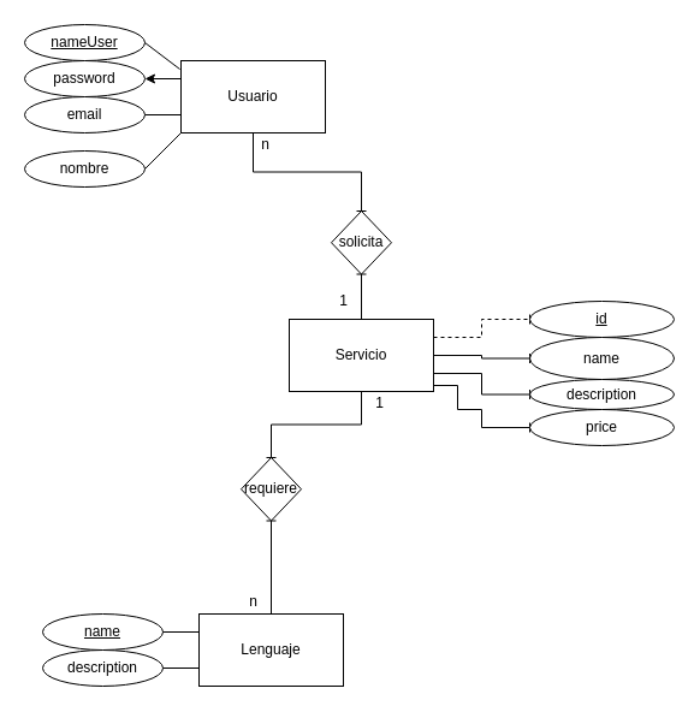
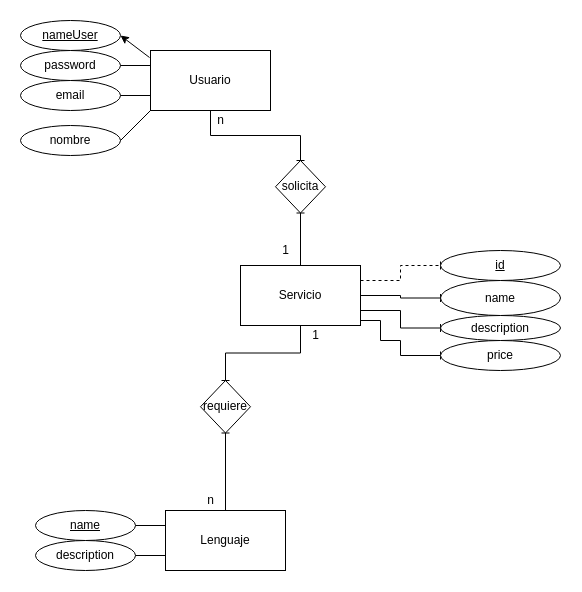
- <mxCell id="8" value="" style="endArrow=none;html=1;rounded=0;exitX=-0.008;exitY=0.117;exitDx=0;exitDy=0;exitPerimeter=0;entryX=1;entryY=0.5;entryDx=0;entryDy=0;" parent="1" source="3" target="4" edge="1"><mxGeometry width="50" height="50" relative="1" as="geometry"><mxPoint x="420" y="240" as="sourcePoint" /><mxPoint x="470" y="190" as="targetPoint" /></mxGeometry></mxCell>
+ <mxCell id="8" value="" style="endArrow=classic;html=1;rounded=0;exitX=-0.008;exitY=0.117;exitDx=0;exitDy=0;exitPerimeter=0;entryX=1;entryY=0.5;entryDx=0;entryDy=0;" parent="1" source="3" target="4" edge="1"><mxGeometry width="50" height="50" relative="1" as="geometry"><mxPoint x="420" y="240" as="sourcePoint" /><mxPoint x="470" y="190" as="targetPoint" /></mxGeometry></mxCell>
- <mxCell id="9" value="" style="endArrow=classic;html=1;rounded=0;exitX=0;exitY=0.25;exitDx=0;exitDy=0;entryX=1;entryY=0.5;entryDx=0;entryDy=0;" parent="1" source="3" target="5" edge="1"><mxGeometry width="50" height="50" relative="1" as="geometry"><mxPoint x="159.04" y="67.02" as="sourcePoint" /><mxPoint x="130" y="45" as="targetPoint" /></mxGeometry></mxCell>
+ <mxCell id="9" value="" style="endArrow=none;html=1;rounded=0;exitX=0;exitY=0.25;exitDx=0;exitDy=0;entryX=1;entryY=0.5;entryDx=0;entryDy=0;" parent="1" source="3" target="5" edge="1"><mxGeometry width="50" height="50" relative="1" as="geometry"><mxPoint x="159.04" y="67.02" as="sourcePoint" /><mxPoint x="130" y="45" as="targetPoint" /></mxGeometry></mxCell>
- <mxCell id="22" value="solicita" style="rhombus;whiteSpace=wrap;html=1;rounded=0;" parent="1" vertex="1"><mxGeometry x="275" y="175" width="50" height="52.5" as="geometry" /></mxCell>
+ <mxCell id="22" value="solicita" style="rhombus;whiteSpace=wrap;html=1;rounded=0;" parent="1" vertex="1"><mxGeometry x="275" y="160" width="50" height="52.5" as="geometry" /></mxCell>
